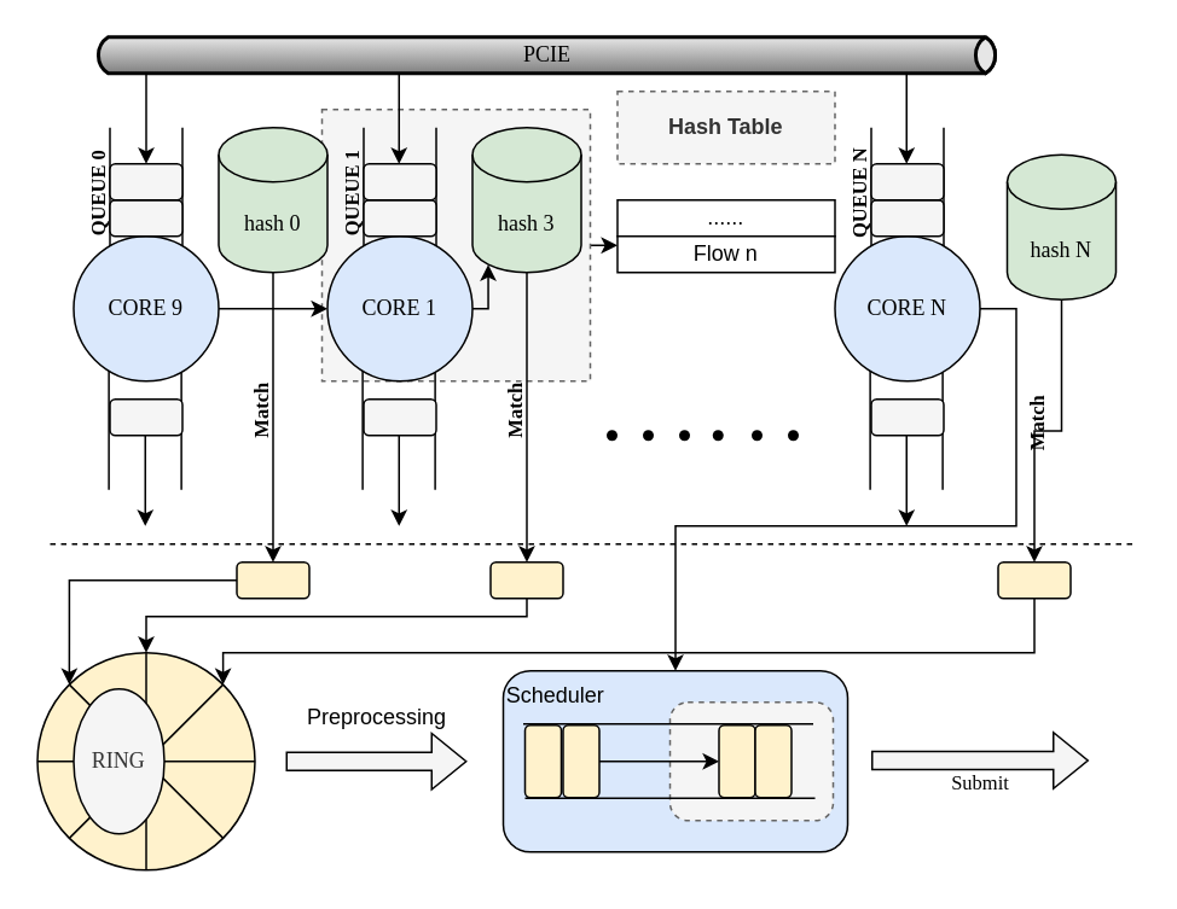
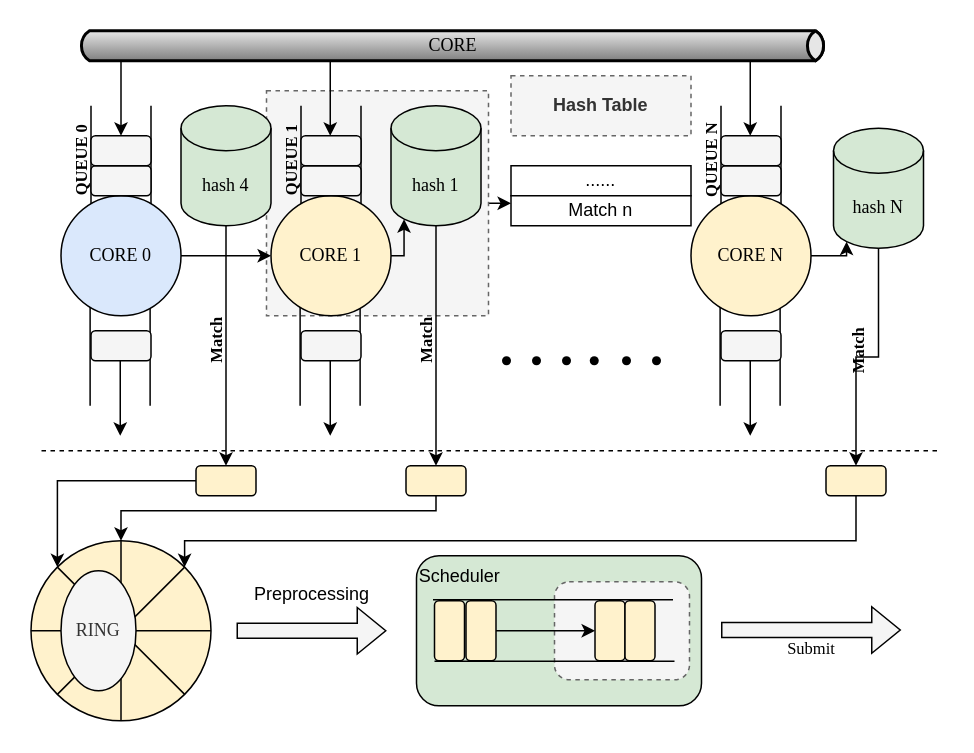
- <mxCell id="70" value="&lt;font style=&quot;font-size: 12px;&quot;&gt;PCIE&lt;/font&gt;" style="strokeWidth=2;strokeColor=#000000;dashed=0;align=center;html=1;fontSize=12;shape=mxgraph.eip.messageChannel;fontStyle=0;labelBackgroundColor=none;fontFamily=Times New Roman;" parent="1" vertex="1"><mxGeometry x="51" y="20" width="500" height="20" as="geometry" /></mxCell>
+ <mxCell id="70" value="&lt;font style=&quot;font-size: 12px;&quot;&gt;CORE&lt;/font&gt;" style="strokeWidth=2;strokeColor=#000000;dashed=0;align=center;html=1;fontSize=12;shape=mxgraph.eip.messageChannel;fontStyle=0;labelBackgroundColor=none;fontFamily=Times New Roman;" parent="1" vertex="1"><mxGeometry x="51" y="20" width="500" height="20" as="geometry" /></mxCell>
- <mxCell id="8" value="hash 0" style="shape=cylinder3;whiteSpace=wrap;html=1;boundedLbl=1;backgroundOutline=1;size=15;fillColor=#d5e8d4;strokeColor=#000000;labelBackgroundColor=none;fontFamily=Times New Roman;" parent="1" vertex="1"><mxGeometry x="120" y="70" width="60" height="80" as="geometry" /></mxCell>
+ <mxCell id="8" value="hash 4" style="shape=cylinder3;whiteSpace=wrap;html=1;boundedLbl=1;backgroundOutline=1;size=15;fillColor=#d5e8d4;strokeColor=#000000;labelBackgroundColor=none;fontFamily=Times New Roman;" parent="1" vertex="1"><mxGeometry x="120" y="70" width="60" height="80" as="geometry" /></mxCell>
- <mxCell id="27" value="hash 3" style="shape=cylinder3;whiteSpace=wrap;html=1;boundedLbl=1;backgroundOutline=1;size=15;fillColor=#d5e8d4;strokeColor=#000000;labelBackgroundColor=none;fontFamily=Times New Roman;" parent="1" vertex="1"><mxGeometry x="260" y="70" width="60" height="80" as="geometry" /></mxCell>
+ <mxCell id="27" value="hash 1" style="shape=cylinder3;whiteSpace=wrap;html=1;boundedLbl=1;backgroundOutline=1;size=15;fillColor=#d5e8d4;strokeColor=#000000;labelBackgroundColor=none;fontFamily=Times New Roman;" parent="1" vertex="1"><mxGeometry x="260" y="70" width="60" height="80" as="geometry" /></mxCell>
- <mxCell id="73" value="Flow n" style="rounded=0;whiteSpace=wrap;html=1;" parent="1" vertex="1"><mxGeometry x="340" y="130" width="120" height="20" as="geometry" /></mxCell>
+ <mxCell id="73" value="Match n" style="rounded=0;whiteSpace=wrap;html=1;" parent="1" vertex="1"><mxGeometry x="340" y="130" width="120" height="20" as="geometry" /></mxCell>
- <mxCell id="13" value="CORE 9" style="ellipse;whiteSpace=wrap;html=1;aspect=fixed;fillColor=#dae8fc;strokeColor=#000000;labelBackgroundColor=none;fontFamily=Times New Roman;" parent="1" vertex="1"><mxGeometry x="40" y="130" width="80" height="80" as="geometry" /></mxCell>
+ <mxCell id="13" value="CORE 0" style="ellipse;whiteSpace=wrap;html=1;aspect=fixed;fillColor=#dae8fc;strokeColor=#000000;labelBackgroundColor=none;fontFamily=Times New Roman;" parent="1" vertex="1"><mxGeometry x="40" y="130" width="80" height="80" as="geometry" /></mxCell>
- <mxCell id="32" value="CORE 1" style="ellipse;whiteSpace=wrap;html=1;aspect=fixed;fillColor=#dae8fc;strokeColor=#000000;labelBackgroundColor=none;fontFamily=Times New Roman;" parent="1" vertex="1"><mxGeometry x="180" y="130" width="80" height="80" as="geometry" /></mxCell>
+ <mxCell id="32" value="CORE 1" style="ellipse;whiteSpace=wrap;html=1;aspect=fixed;fillColor=#fff2cc;strokeColor=#000000;labelBackgroundColor=none;fontFamily=Times New Roman;" parent="1" vertex="1"><mxGeometry x="180" y="130" width="80" height="80" as="geometry" /></mxCell>
- <mxCell id="42" value="CORE N" style="ellipse;whiteSpace=wrap;html=1;aspect=fixed;fillColor=#dae8fc;strokeColor=#000000;labelBackgroundColor=none;fontFamily=Times New Roman;" parent="1" vertex="1"><mxGeometry x="460" y="130" width="80" height="80" as="geometry" /></mxCell>
+ <mxCell id="42" value="CORE N" style="ellipse;whiteSpace=wrap;html=1;aspect=fixed;fillColor=#fff2cc;strokeColor=#000000;labelBackgroundColor=none;fontFamily=Times New Roman;" parent="1" vertex="1"><mxGeometry x="460" y="130" width="80" height="80" as="geometry" /></mxCell>
- <mxCell id="46" style="edgeStyle=orthogonalEdgeStyle;rounded=0;orthogonalLoop=1;jettySize=auto;html=1;exitX=1;exitY=0.5;exitDx=0;exitDy=0;labelBackgroundColor=none;strokeColor=#000000;fontFamily=Times New Roman;" parent="1" source="42" target="2" edge="1"><mxGeometry relative="1" as="geometry" /></mxCell>
+ <mxCell id="46" style="edgeStyle=orthogonalEdgeStyle;rounded=0;orthogonalLoop=1;jettySize=auto;html=1;exitX=1;exitY=0.5;exitDx=0;exitDy=0;entryX=0.145;entryY=1;entryDx=0;entryDy=-4.35;entryPerimeter=0;labelBackgroundColor=none;strokeColor=#000000;fontFamily=Times New Roman;" parent="1" source="42" target="37" edge="1"><mxGeometry relative="1" as="geometry" /></mxCell>
- <mxCell id="2" value="Scheduler" style="rounded=1;whiteSpace=wrap;html=1;align=left;verticalAlign=top;fillColor=#dae8fc;strokeColor=#000000;fontStyle=0" vertex="1" parent="1"><mxGeometry x="277" y="370" width="190" height="100" as="geometry" /></mxCell>
+ <mxCell id="2" value="Scheduler" style="rounded=1;whiteSpace=wrap;html=1;align=left;verticalAlign=top;fillColor=#d5e8d4;strokeColor=#000000;fontStyle=0;" vertex="1" parent="1"><mxGeometry x="277" y="370" width="190" height="100" as="geometry" /></mxCell>
